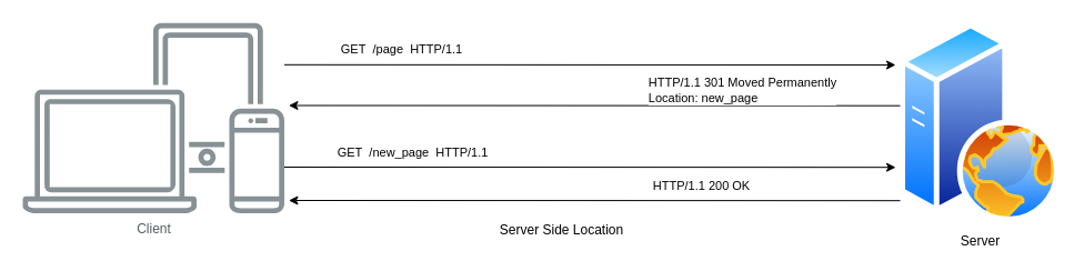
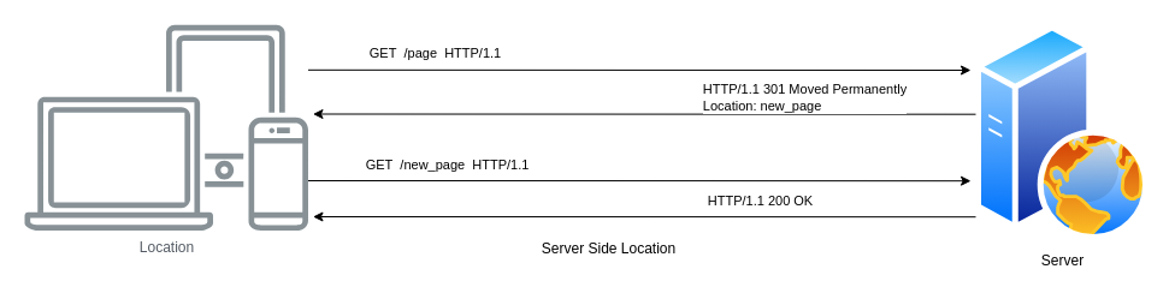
- <mxCell id="2" value="Client" style="sketch=0;outlineConnect=0;gradientColor=none;fontColor=#545B64;strokeColor=none;fillColor=#879196;dashed=0;verticalLabelPosition=bottom;verticalAlign=top;align=center;html=1;fontSize=12;fontStyle=0;aspect=fixed;shape=mxgraph.aws4.illustration_devices;pointerEvents=1" vertex="1" parent="1"><mxGeometry x="20" y="20" width="235.48" height="171.9" as="geometry" /></mxCell>
+ <mxCell id="2" value="Location" style="sketch=0;outlineConnect=0;gradientColor=none;fontColor=#545B64;strokeColor=none;fillColor=#879196;dashed=0;verticalLabelPosition=bottom;verticalAlign=top;align=center;html=1;fontSize=12;fontStyle=0;aspect=fixed;shape=mxgraph.aws4.illustration_devices;pointerEvents=1" vertex="1" parent="1"><mxGeometry x="20" y="20" width="235.48" height="171.9" as="geometry" /></mxCell>
